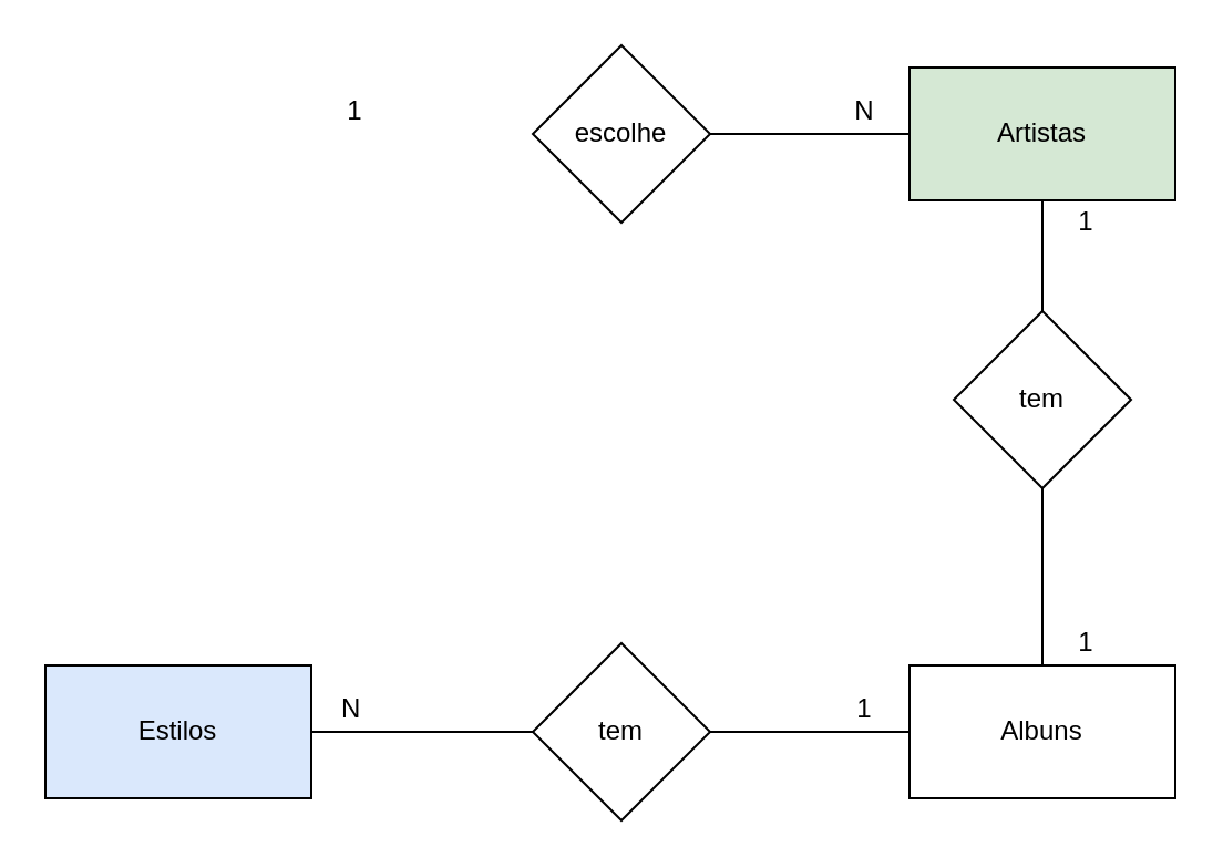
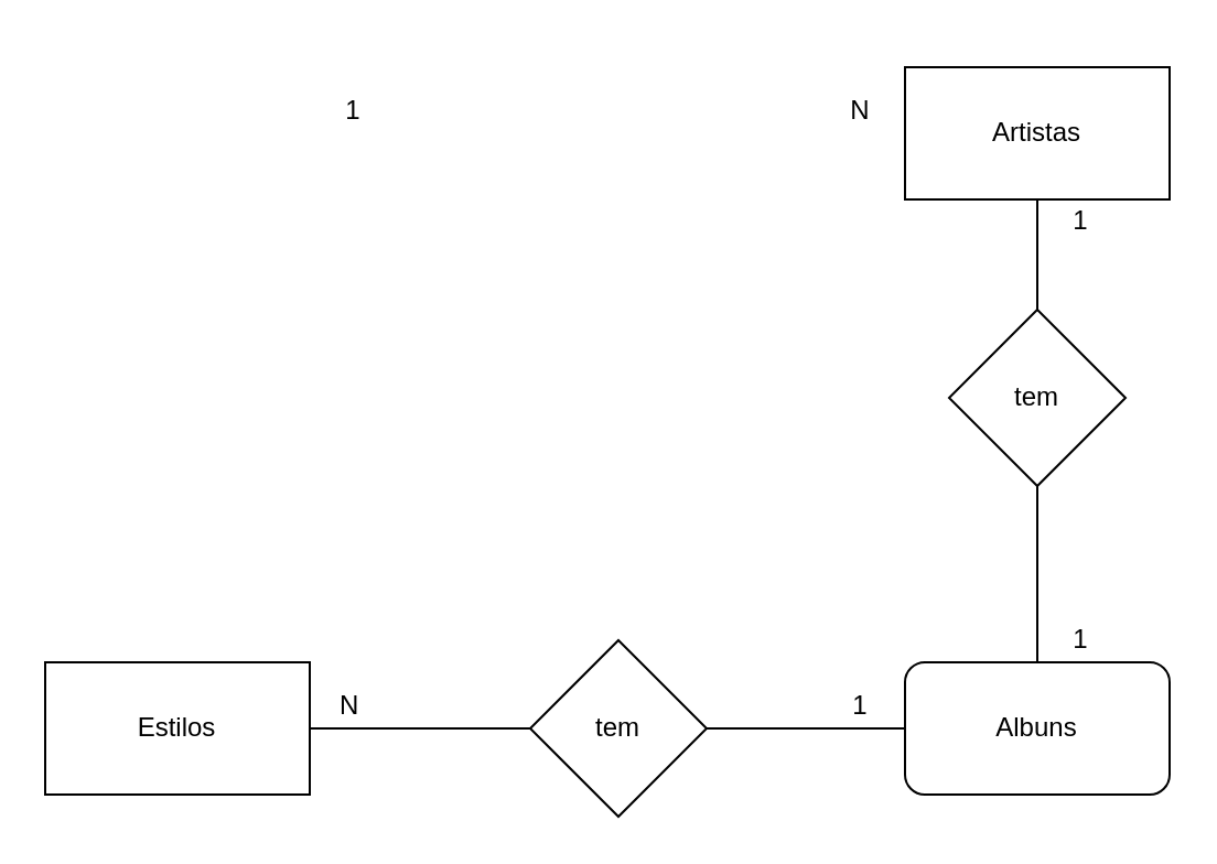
- <mxCell id="2" value="escolhe" style="rhombus;whiteSpace=wrap;html=1;" vertex="1" parent="1"><mxGeometry x="240" y="20" width="80" height="80" as="geometry" /></mxCell>
- <mxCell id="8" value="" style="endArrow=none;html=1;exitX=1;exitY=0.5;exitDx=0;exitDy=0;entryX=0;entryY=0.5;entryDx=0;entryDy=0;" edge="1" parent="1" source="2" target="3"><mxGeometry width="50" height="50" relative="1" as="geometry"><mxPoint x="290" y="230" as="sourcePoint" /><mxPoint x="340" y="180" as="targetPoint" /></mxGeometry></mxCell>
- <mxCell id="3" value="Artistas" style="rounded=0;whiteSpace=wrap;html=1;fillColor=#d5e8d4;" vertex="1" parent="1"><mxGeometry x="410" y="30" width="120" height="60" as="geometry" /></mxCell>
+ <mxCell id="3" value="Artistas" style="rounded=0;whiteSpace=wrap;html=1;" vertex="1" parent="1"><mxGeometry x="410" y="30" width="120" height="60" as="geometry" /></mxCell>
- <mxCell id="7" value="Estilos" style="rounded=0;whiteSpace=wrap;html=1;fillColor=#dae8fc;" vertex="1" parent="1"><mxGeometry x="20" y="300" width="120" height="60" as="geometry" /></mxCell>
+ <mxCell id="7" value="Estilos" style="rounded=0;whiteSpace=wrap;html=1;" vertex="1" parent="1"><mxGeometry x="20" y="300" width="120" height="60" as="geometry" /></mxCell>
- <mxCell id="4" value="Albuns" style="rounded=0;whiteSpace=wrap;html=1;" vertex="1" parent="1"><mxGeometry x="410" y="300" width="120" height="60" as="geometry" /></mxCell>
+ <mxCell id="4" value="Albuns" style="whiteSpace=wrap;html=1;rounded=1;" vertex="1" parent="1"><mxGeometry x="410" y="300" width="120" height="60" as="geometry" /></mxCell>
